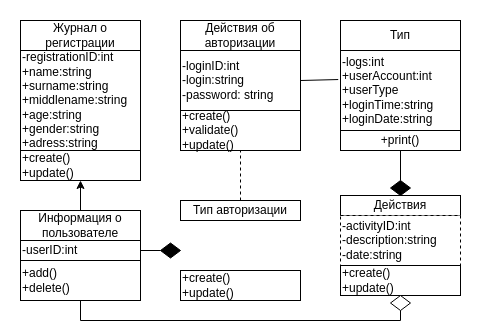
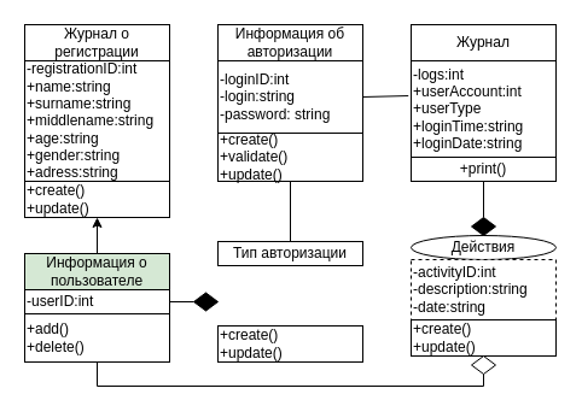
- <mxCell id="13" value="Действия об авторизации" style="rounded=0;whiteSpace=wrap;html=1;" parent="11" vertex="1"><mxGeometry width="120" height="30" as="geometry" /></mxCell>
+ <mxCell id="13" value="Информация об авторизации" style="rounded=0;whiteSpace=wrap;html=1;" parent="11" vertex="1"><mxGeometry width="120" height="30" as="geometry" /></mxCell>
- <mxCell id="24" value="Тип" style="rounded=0;whiteSpace=wrap;html=1;" parent="22" vertex="1"><mxGeometry width="120" height="30" as="geometry" /></mxCell>
+ <mxCell id="24" value="Журнал" style="rounded=0;whiteSpace=wrap;html=1;" parent="22" vertex="1"><mxGeometry width="120" height="30" as="geometry" /></mxCell>
- <mxCell id="30" value="" style="endArrow=none;html=1;rounded=0;exitX=0.5;exitY=0;exitDx=0;exitDy=0;entryX=0.5;entryY=1;entryDx=0;entryDy=0;dashed=1;" parent="1" source="16" target="14" edge="1"><mxGeometry width="50" height="50" relative="1" as="geometry"><mxPoint x="280" y="190" as="sourcePoint" /><mxPoint x="330" y="140" as="targetPoint" /></mxGeometry></mxCell>
+ <mxCell id="30" value="" style="endArrow=none;html=1;rounded=0;exitX=0.5;exitY=0;exitDx=0;exitDy=0;entryX=0.5;entryY=1;entryDx=0;entryDy=0;" parent="1" source="16" target="14" edge="1"><mxGeometry width="50" height="50" relative="1" as="geometry"><mxPoint x="280" y="190" as="sourcePoint" /><mxPoint x="330" y="140" as="targetPoint" /></mxGeometry></mxCell>
- <mxCell id="19" value="Действия" style="rounded=0;whiteSpace=wrap;html=1;" parent="18" vertex="1"><mxGeometry width="120" height="20" as="geometry" /></mxCell>
+ <mxCell id="19" value="Действия" style="ellipse;whiteSpace=wrap;html=1;" parent="18" vertex="1"><mxGeometry width="120" height="20" as="geometry" /></mxCell>
- <mxCell id="4" value="Информация о пользователе" style="rounded=0;whiteSpace=wrap;html=1;" parent="3" vertex="1"><mxGeometry width="120" height="30" as="geometry" /></mxCell>
+ <mxCell id="4" value="Информация о пользователе" style="rounded=0;whiteSpace=wrap;html=1;fillColor=#d5e8d4;" parent="3" vertex="1"><mxGeometry width="120" height="30" as="geometry" /></mxCell>
